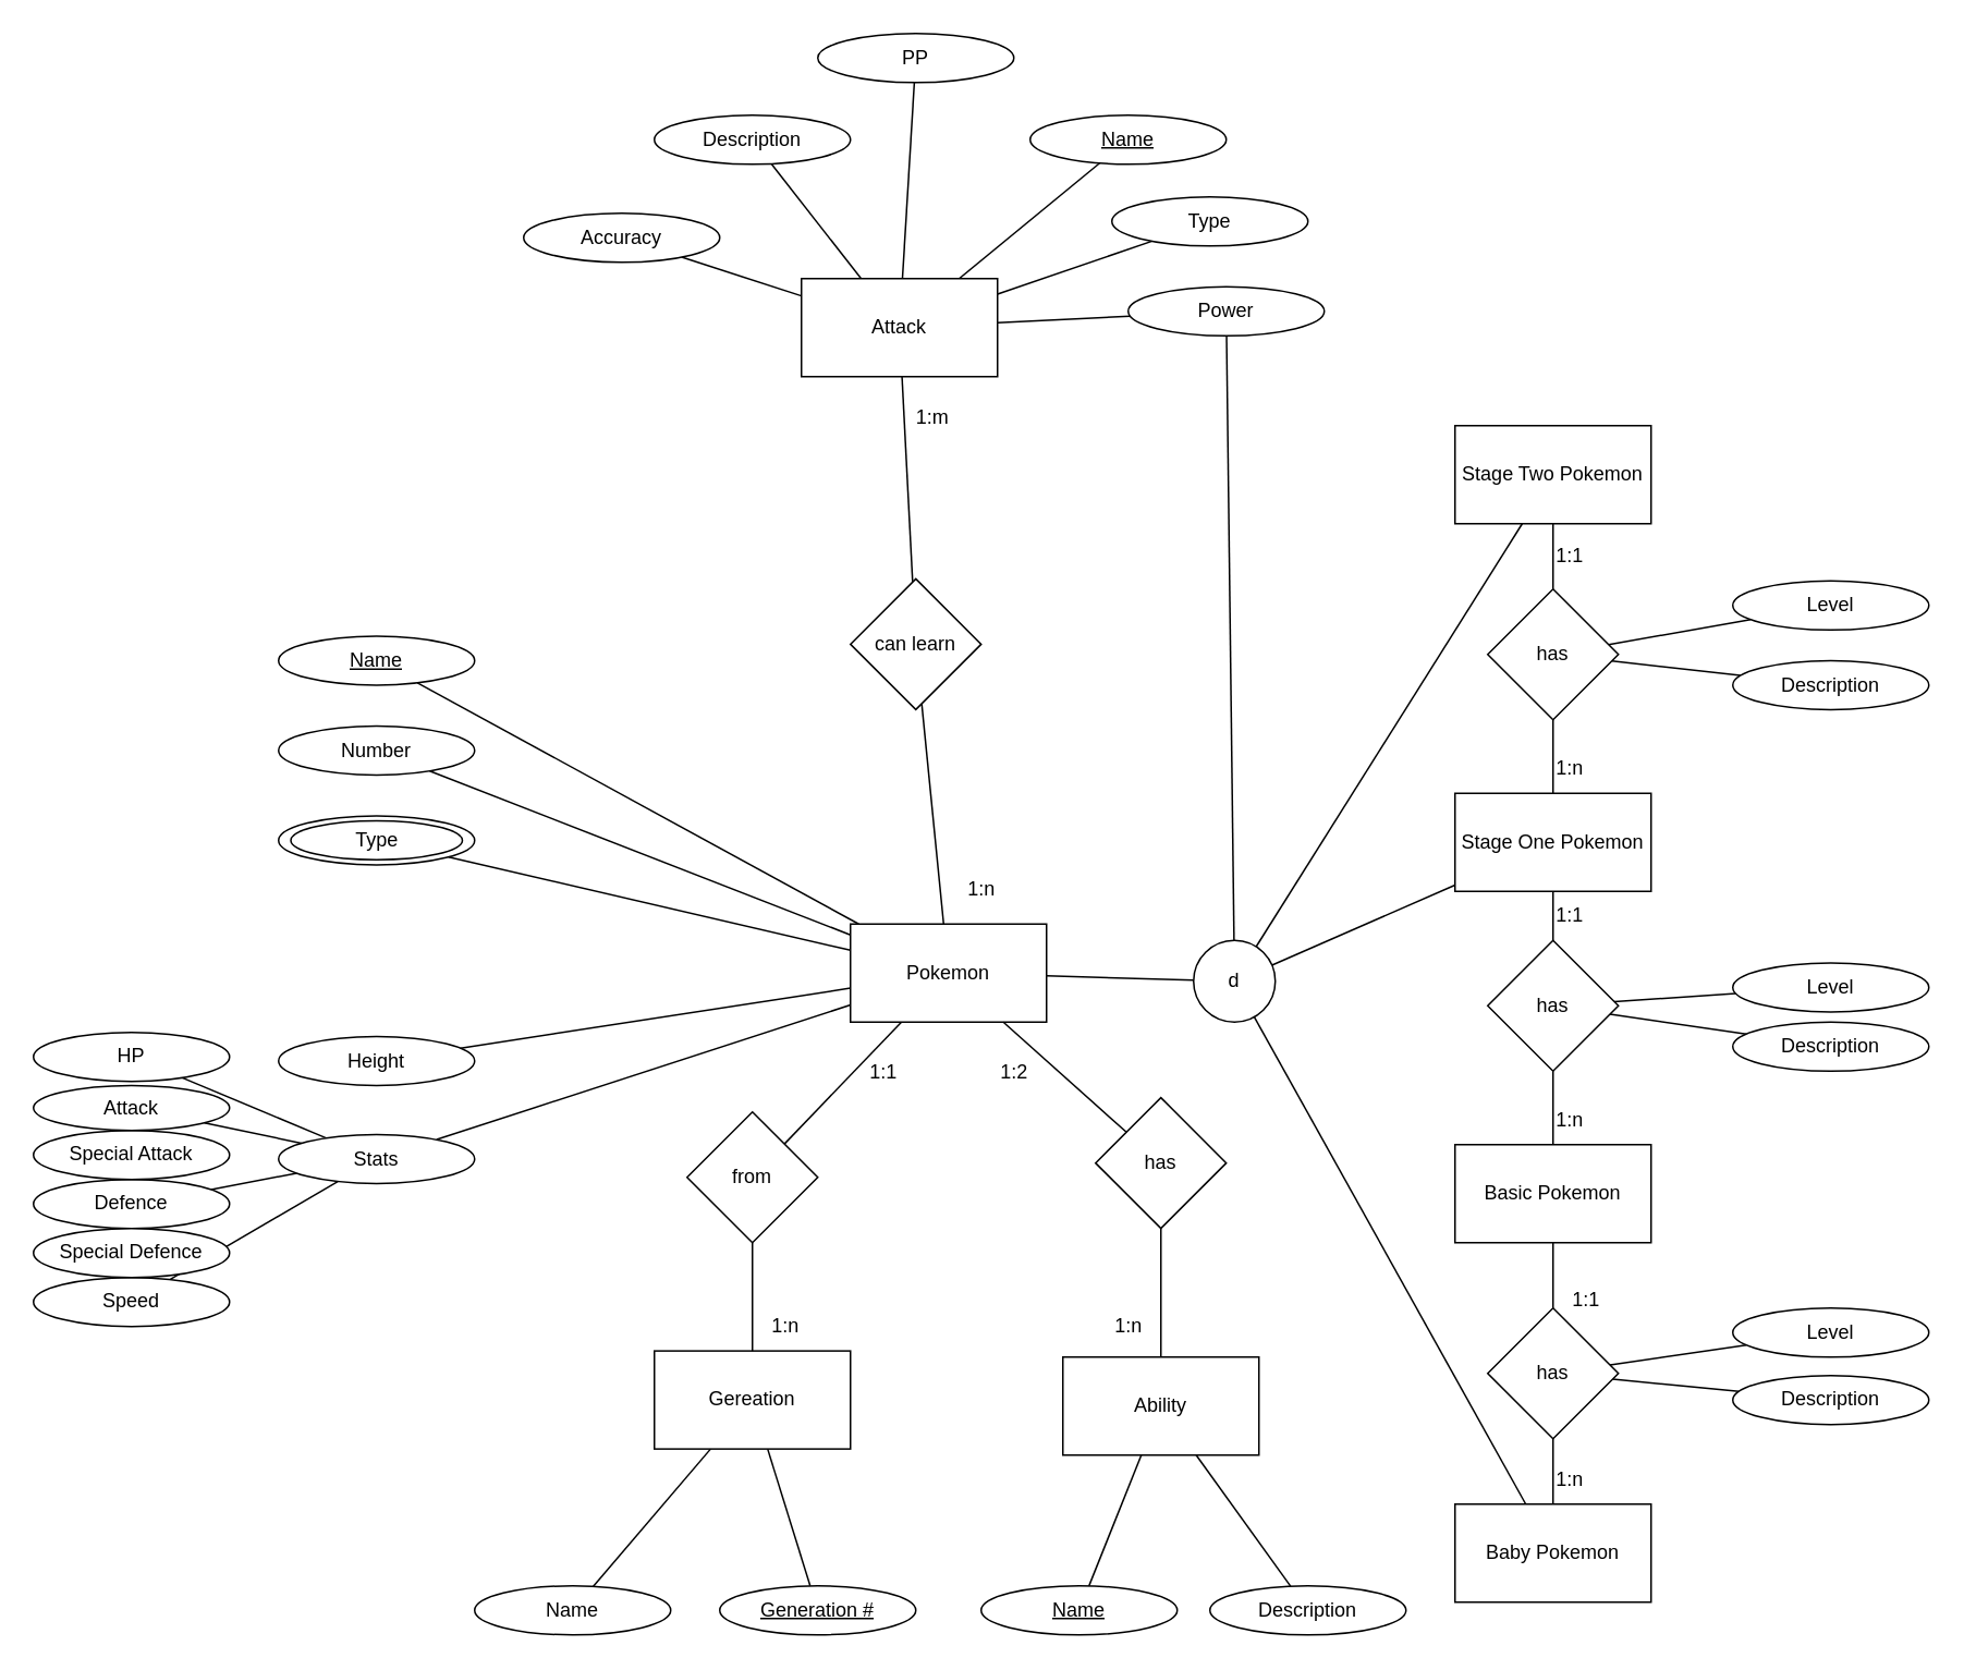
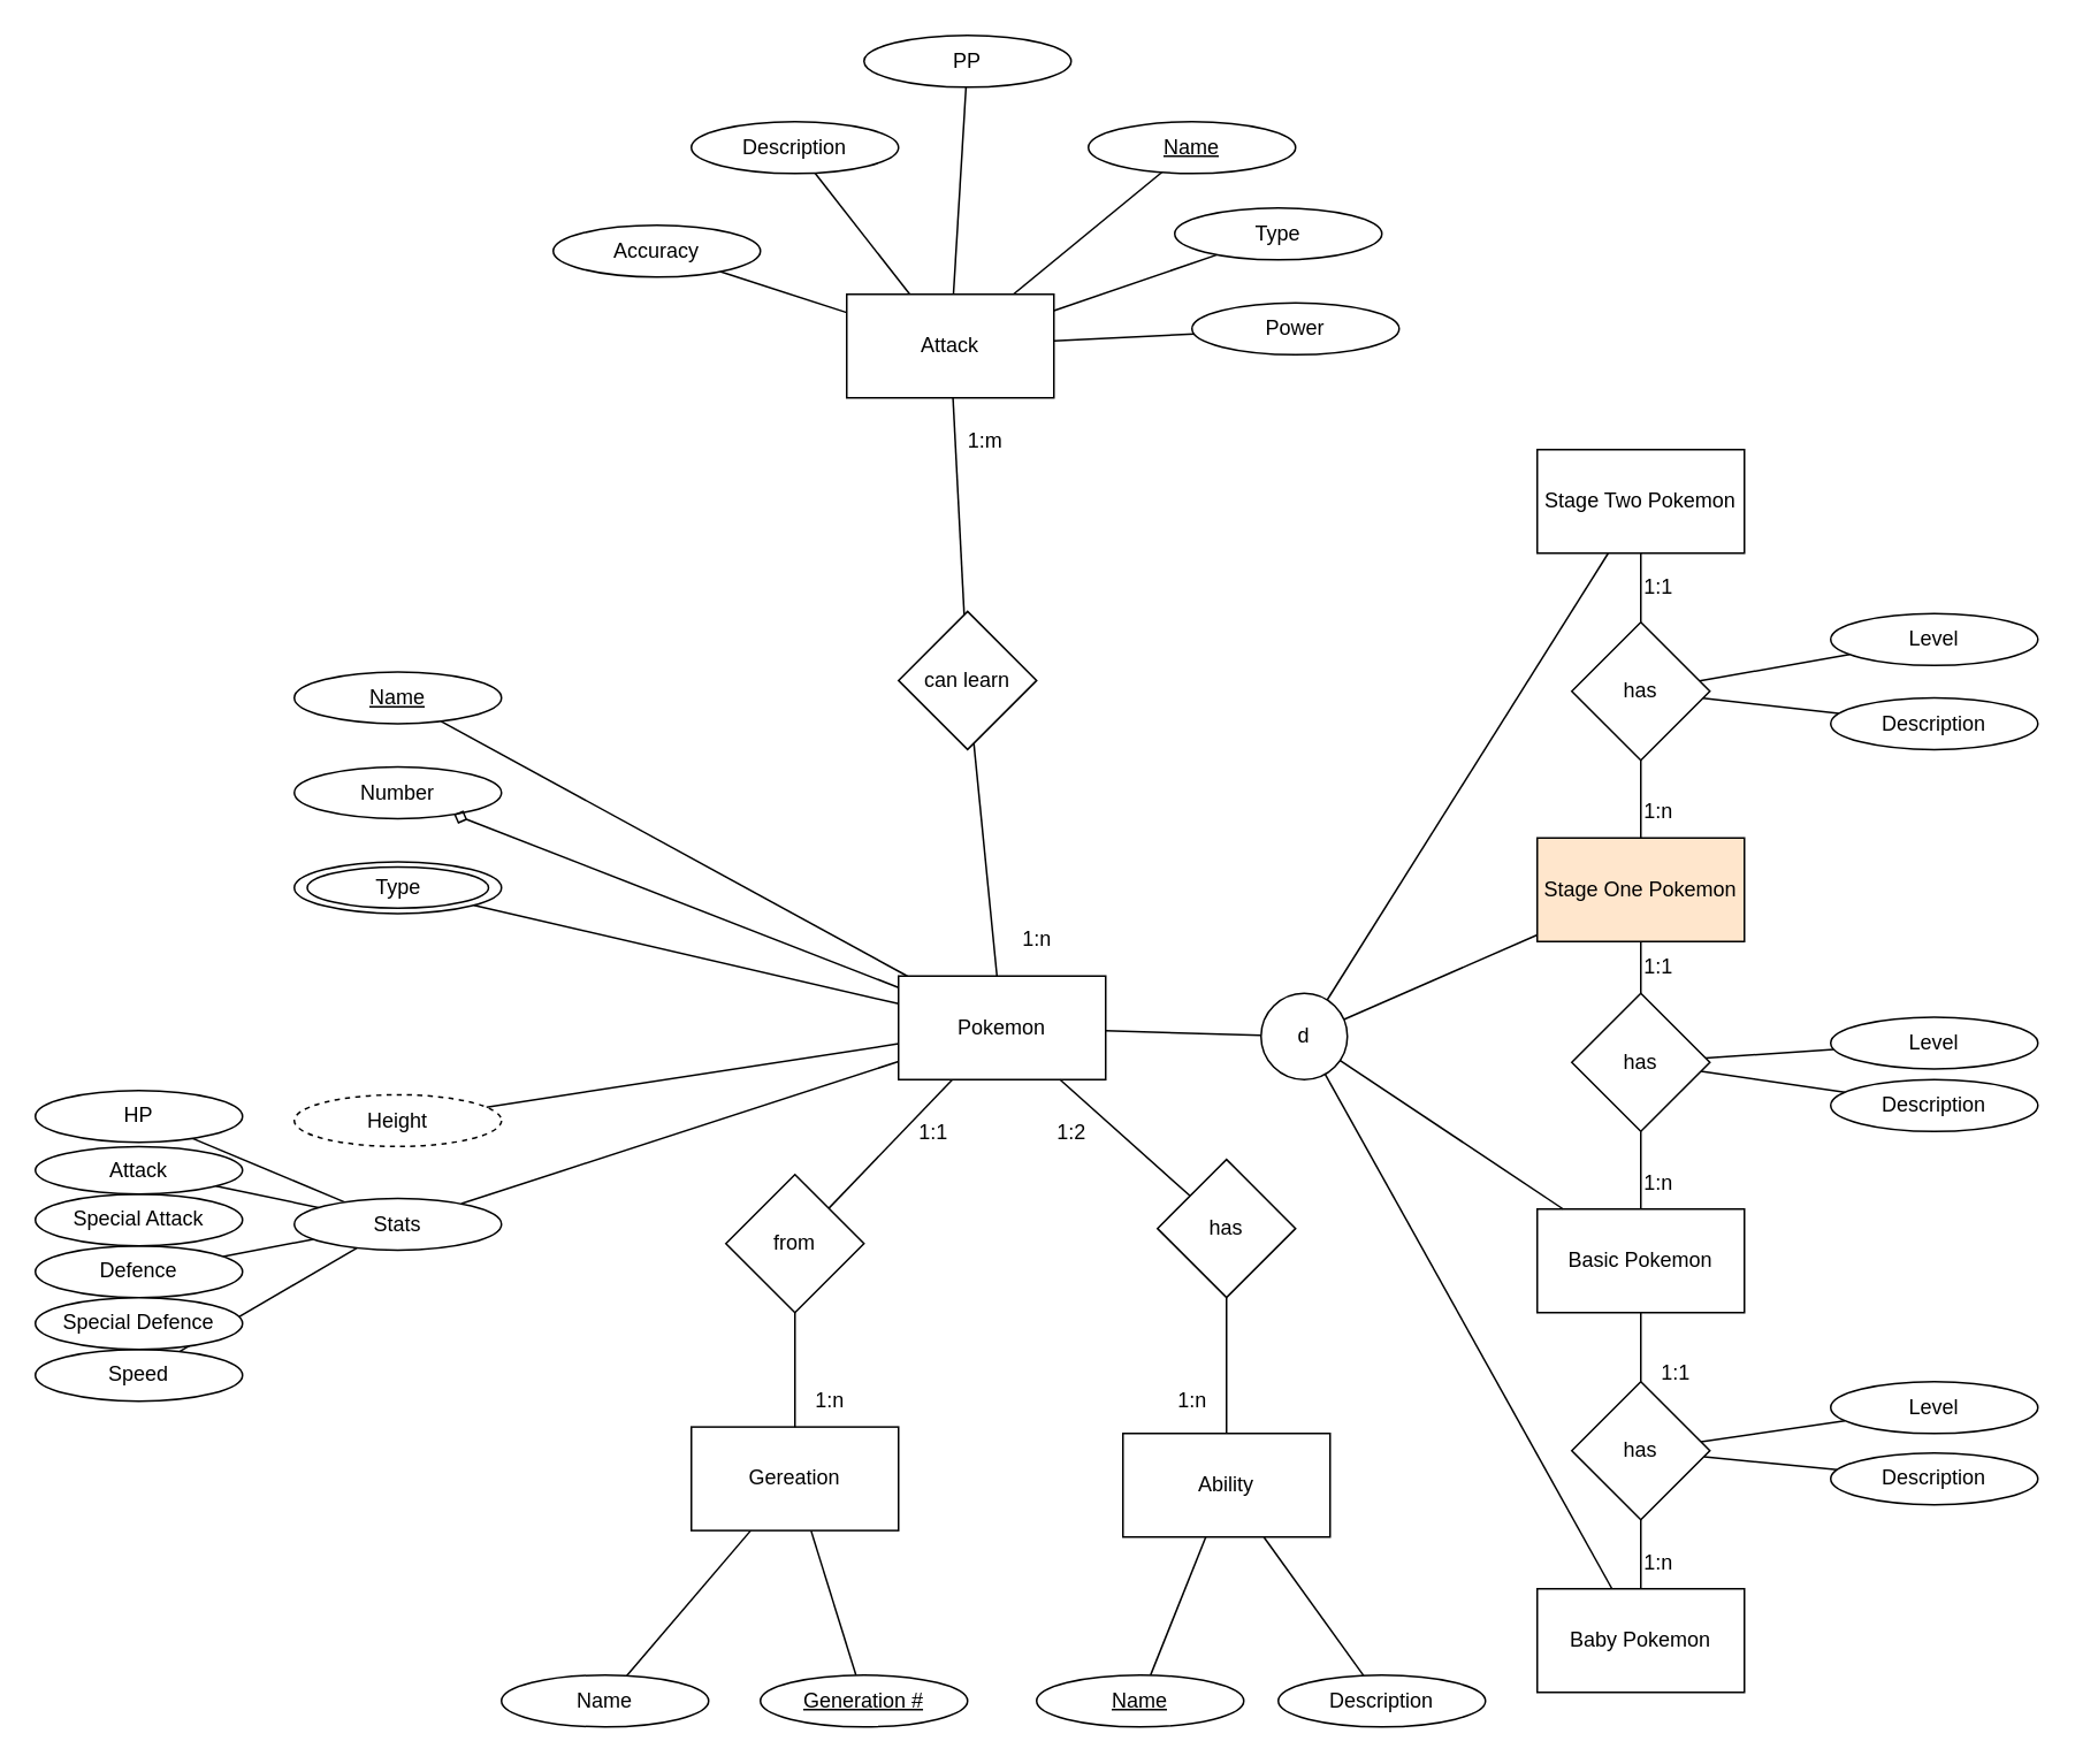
- <mxCell id="74" style="edgeStyle=none;rounded=0;orthogonalLoop=1;jettySize=auto;html=1;endArrow=none;endFill=0;" edge="1" parent="1" source="76" target="38"><mxGeometry relative="1" as="geometry"><mxPoint x="770" y="770" as="targetPoint" /></mxGeometry></mxCell>
+ <mxCell id="74" style="edgeStyle=none;rounded=0;orthogonalLoop=1;jettySize=auto;html=1;endArrow=none;endFill=0;" edge="1" parent="1" source="76" target="3"><mxGeometry relative="1" as="geometry"><mxPoint x="770" y="770" as="targetPoint" /></mxGeometry></mxCell>
- <mxCell id="68" style="edgeStyle=none;rounded=0;orthogonalLoop=1;jettySize=auto;html=1;endArrow=none;endFill=0;" edge="1" parent="1" source="71" target="21"><mxGeometry relative="1" as="geometry" /></mxCell>
+ <mxCell id="68" style="edgeStyle=none;rounded=0;orthogonalLoop=1;jettySize=auto;html=1;endArrow=diamond;endFill=0;" edge="1" parent="1" source="71" target="21"><mxGeometry relative="1" as="geometry" /></mxCell>
- <mxCell id="5" value="&lt;div&gt;Stage One Pokemon&lt;br&gt;&lt;/div&gt;" style="rounded=0;whiteSpace=wrap;html=1;" parent="1" vertex="1"><mxGeometry x="890" y="485" width="120" height="60" as="geometry" /></mxCell>
+ <mxCell id="5" value="&lt;div&gt;Stage One Pokemon&lt;br&gt;&lt;/div&gt;" style="rounded=0;whiteSpace=wrap;html=1;fillColor=#ffe6cc;" parent="1" vertex="1"><mxGeometry x="890" y="485" width="120" height="60" as="geometry" /></mxCell>
- <mxCell id="50" value="Height" style="ellipse;whiteSpace=wrap;html=1;" parent="1" vertex="1"><mxGeometry x="170" y="633.75" width="120" height="30" as="geometry" /></mxCell>
+ <mxCell id="50" value="Height" style="ellipse;whiteSpace=wrap;html=1;dashed=1;" parent="1" vertex="1"><mxGeometry x="170" y="633.75" width="120" height="30" as="geometry" /></mxCell>
